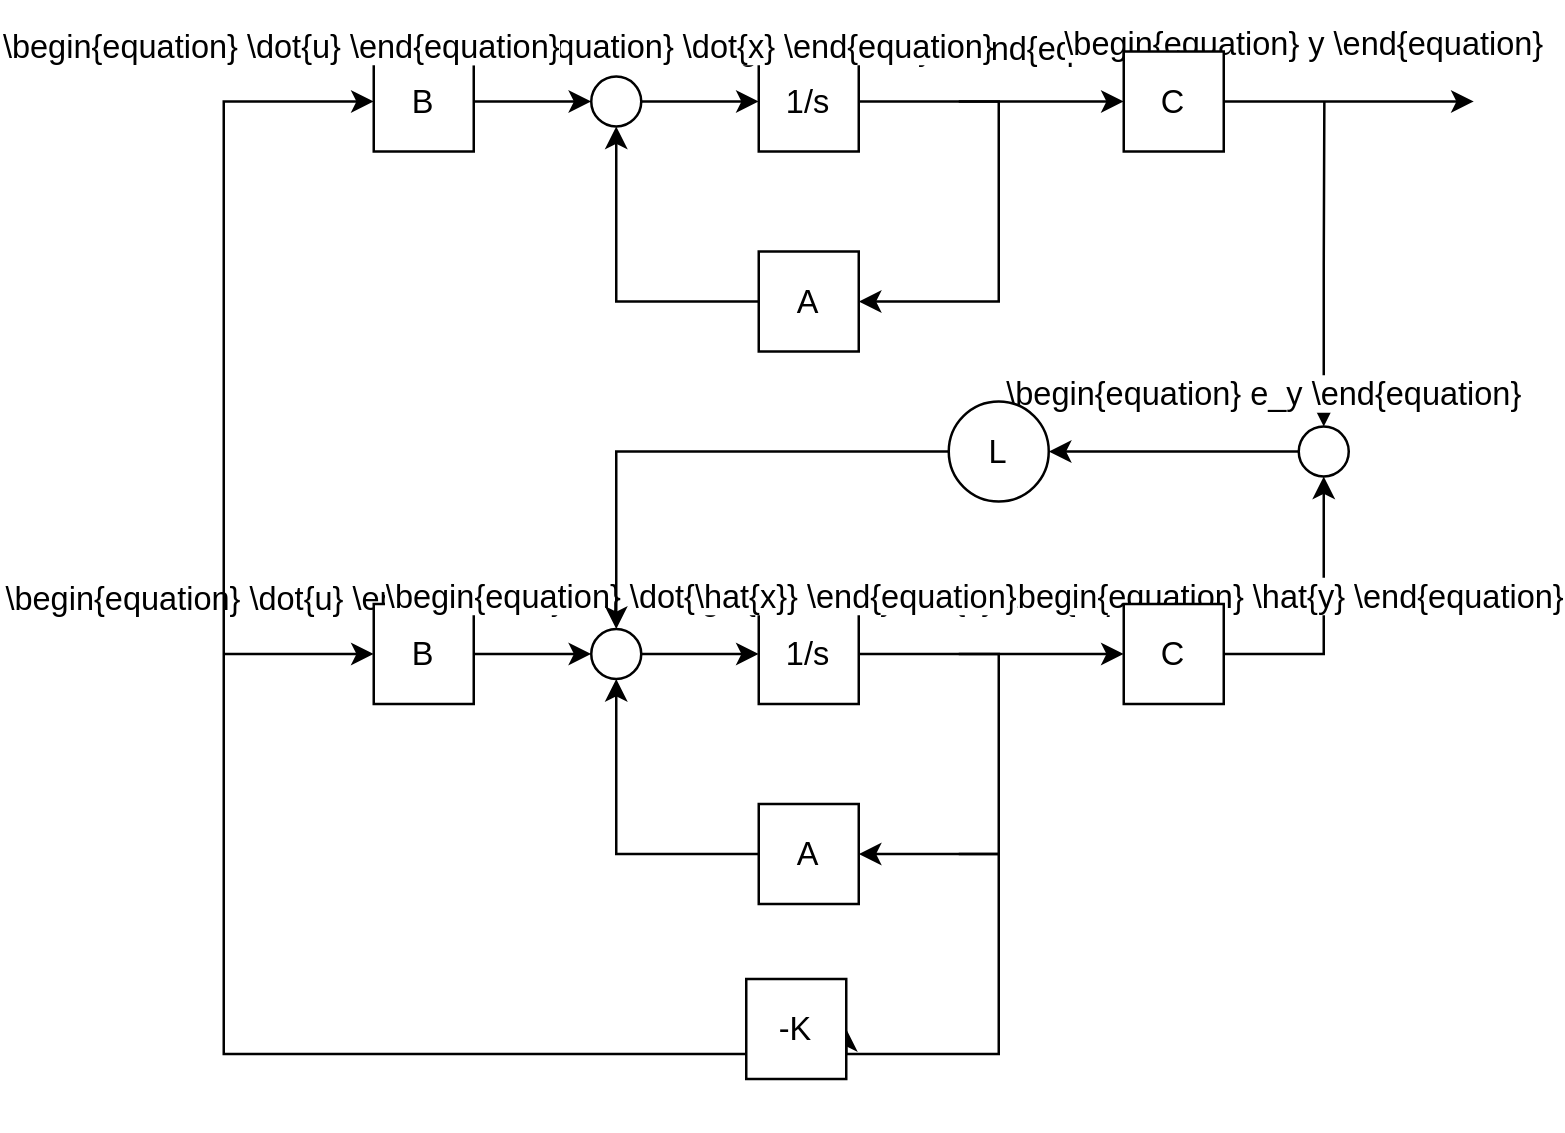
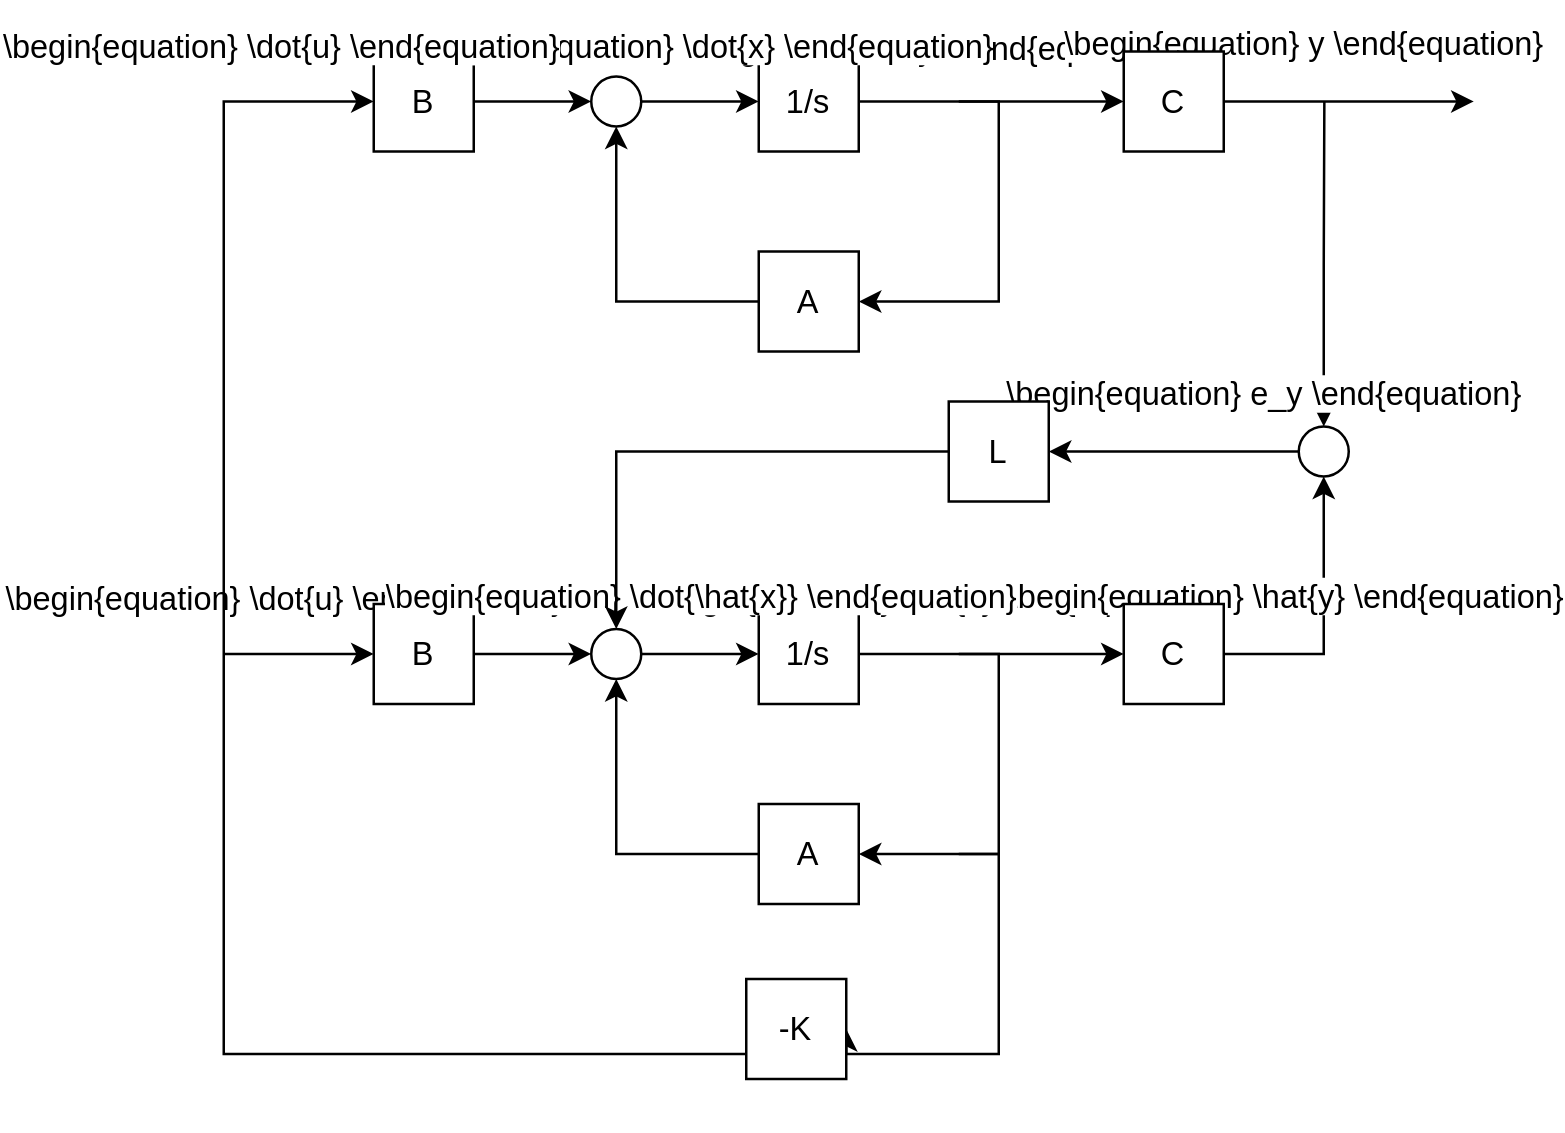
- <mxCell id="41" value="L" style="ellipse;whiteSpace=wrap;html=1;fontSize=13;" vertex="1" parent="1"><mxGeometry x="310" y="160" width="40" height="40" as="geometry" /></mxCell>
+ <mxCell id="41" value="L" style="rounded=0;whiteSpace=wrap;html=1;fontSize=13;" vertex="1" parent="1"><mxGeometry x="310" y="160" width="40" height="40" as="geometry" /></mxCell>
